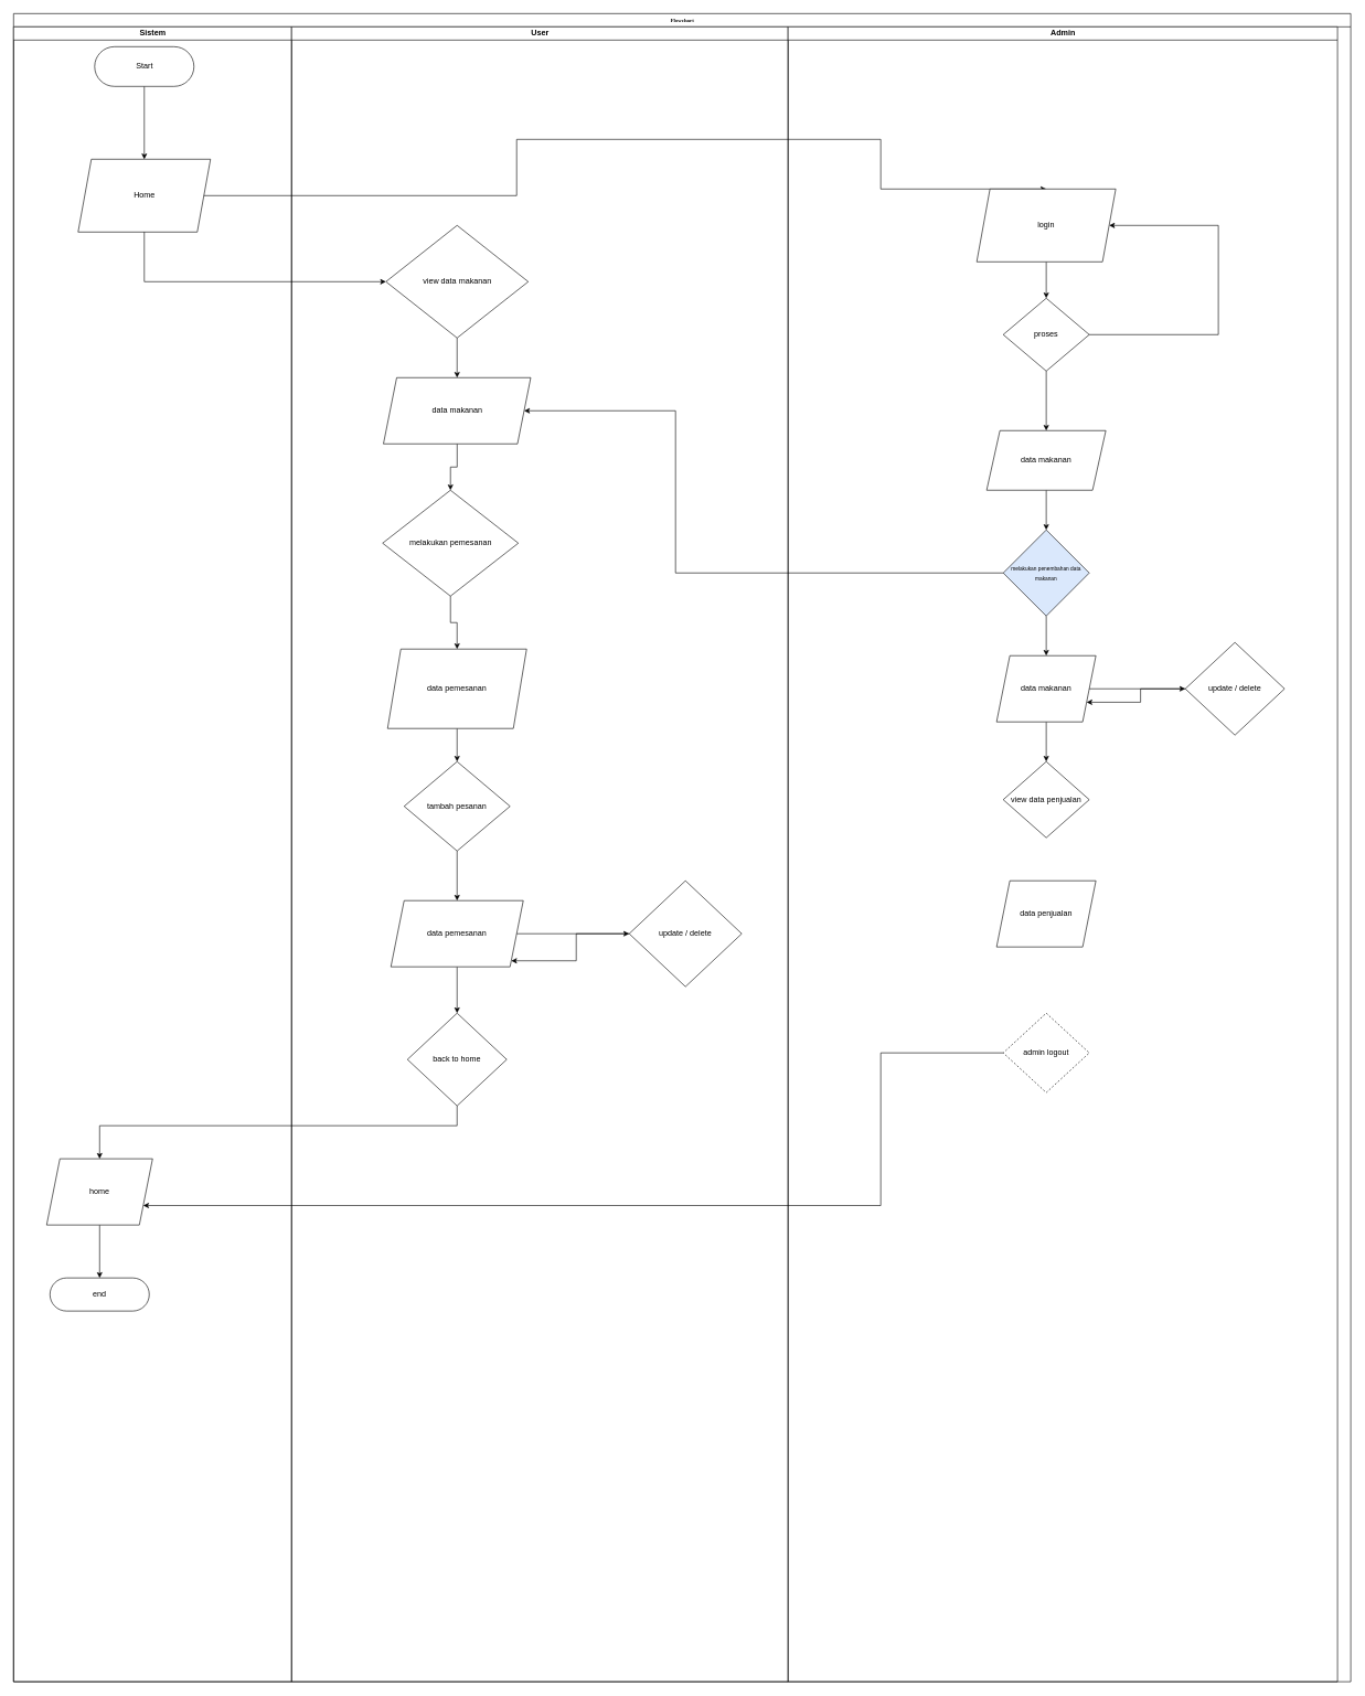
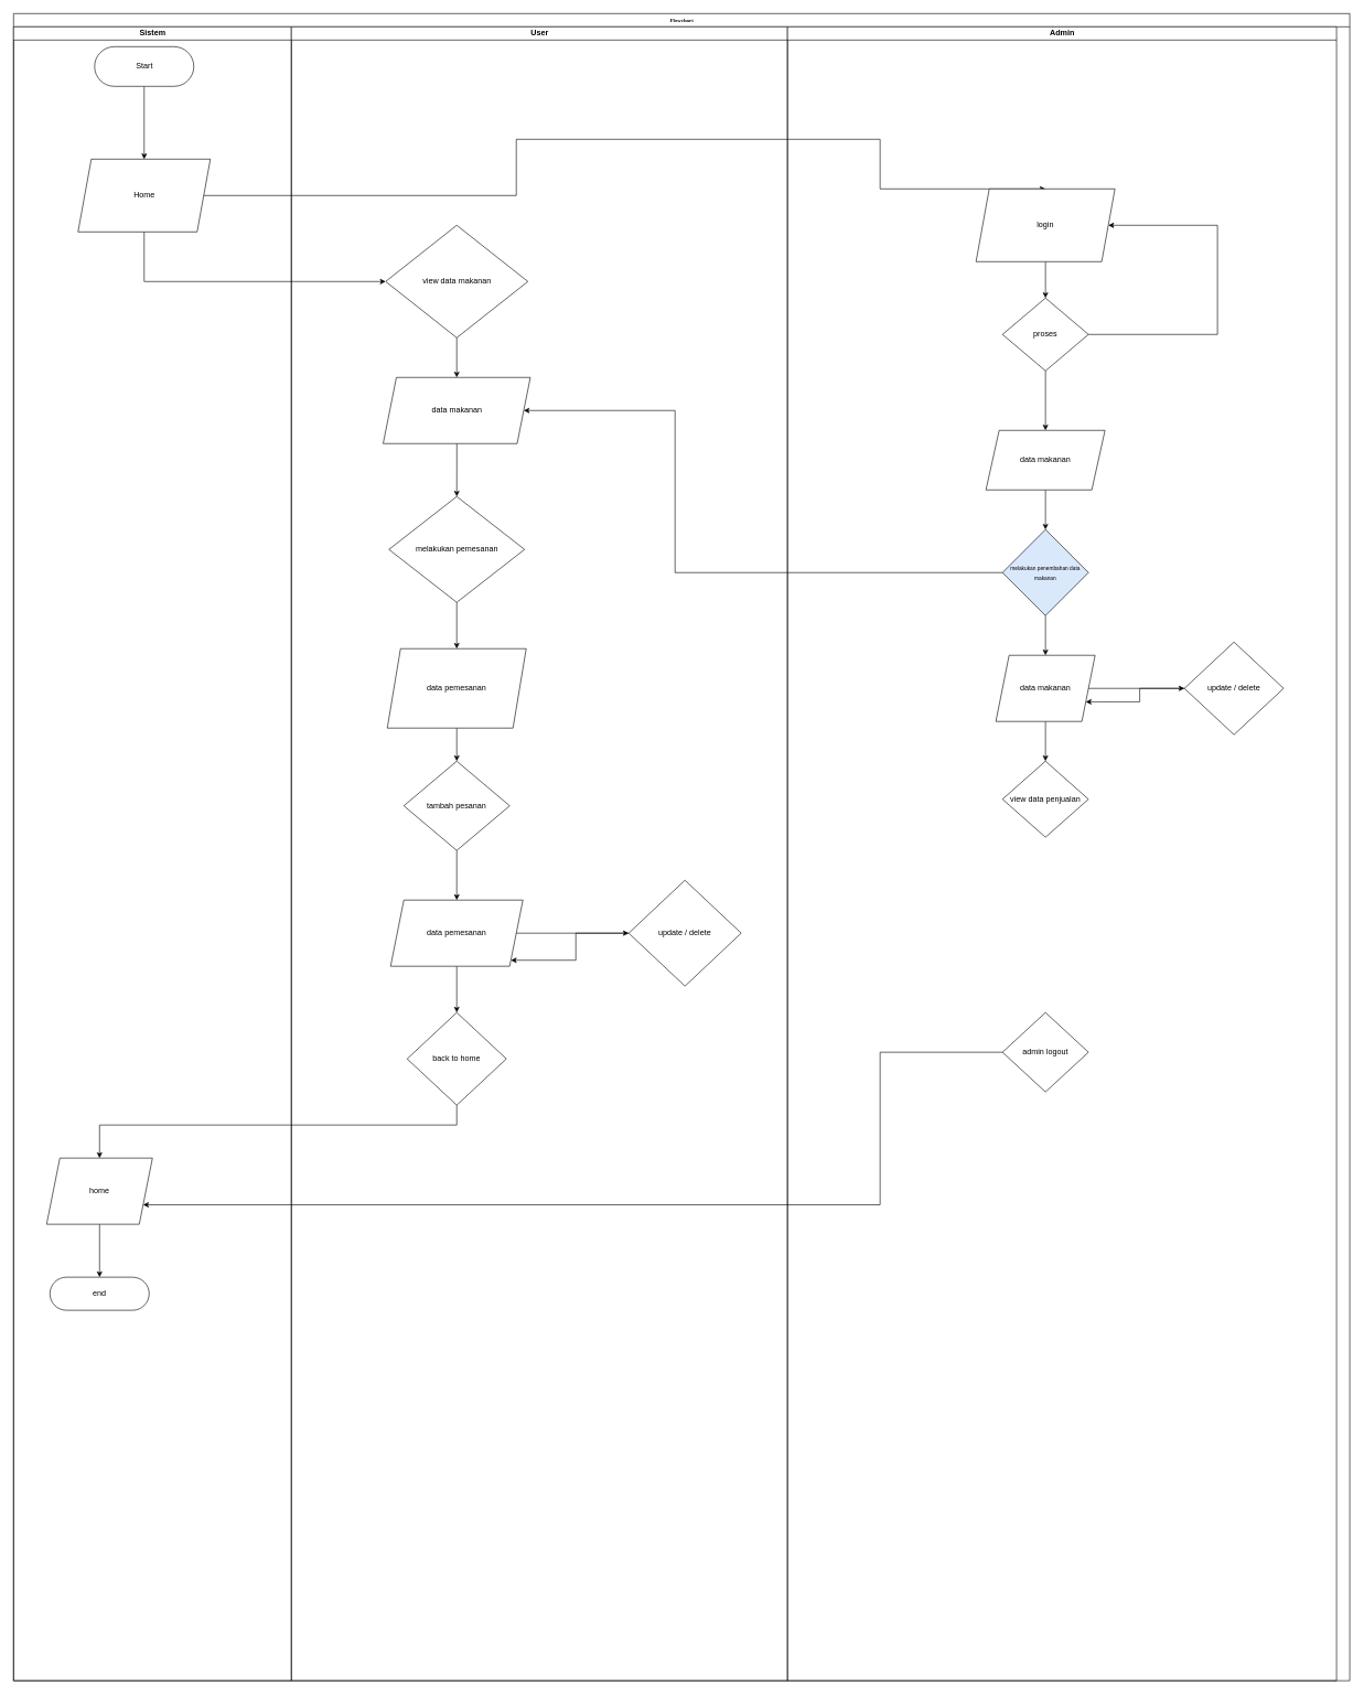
- <mxCell id="19" value="melakukan pemesanan" style="rhombus;whiteSpace=wrap;html=1;" vertex="1" parent="13"><mxGeometry x="137.5" y="700" width="205" height="160" as="geometry" /></mxCell>
+ <mxCell id="19" value="melakukan pemesanan" style="rhombus;whiteSpace=wrap;html=1;" vertex="1" parent="13"><mxGeometry x="147.5" y="710" width="205" height="160" as="geometry" /></mxCell>
- <mxCell id="44" value="data penjualan" style="shape=parallelogram;perimeter=parallelogramPerimeter;whiteSpace=wrap;html=1;fixedSize=1;" vertex="1" parent="30"><mxGeometry x="315" y="1290" width="150" height="100" as="geometry" /></mxCell>
- <mxCell id="45" value="admin logout" style="rhombus;whiteSpace=wrap;html=1;dashed=1;" vertex="1" parent="30"><mxGeometry x="325" y="1490" width="130" height="120" as="geometry" /></mxCell>
+ <mxCell id="45" value="admin logout" style="rhombus;whiteSpace=wrap;html=1;" vertex="1" parent="30"><mxGeometry x="325" y="1490" width="130" height="120" as="geometry" /></mxCell>
